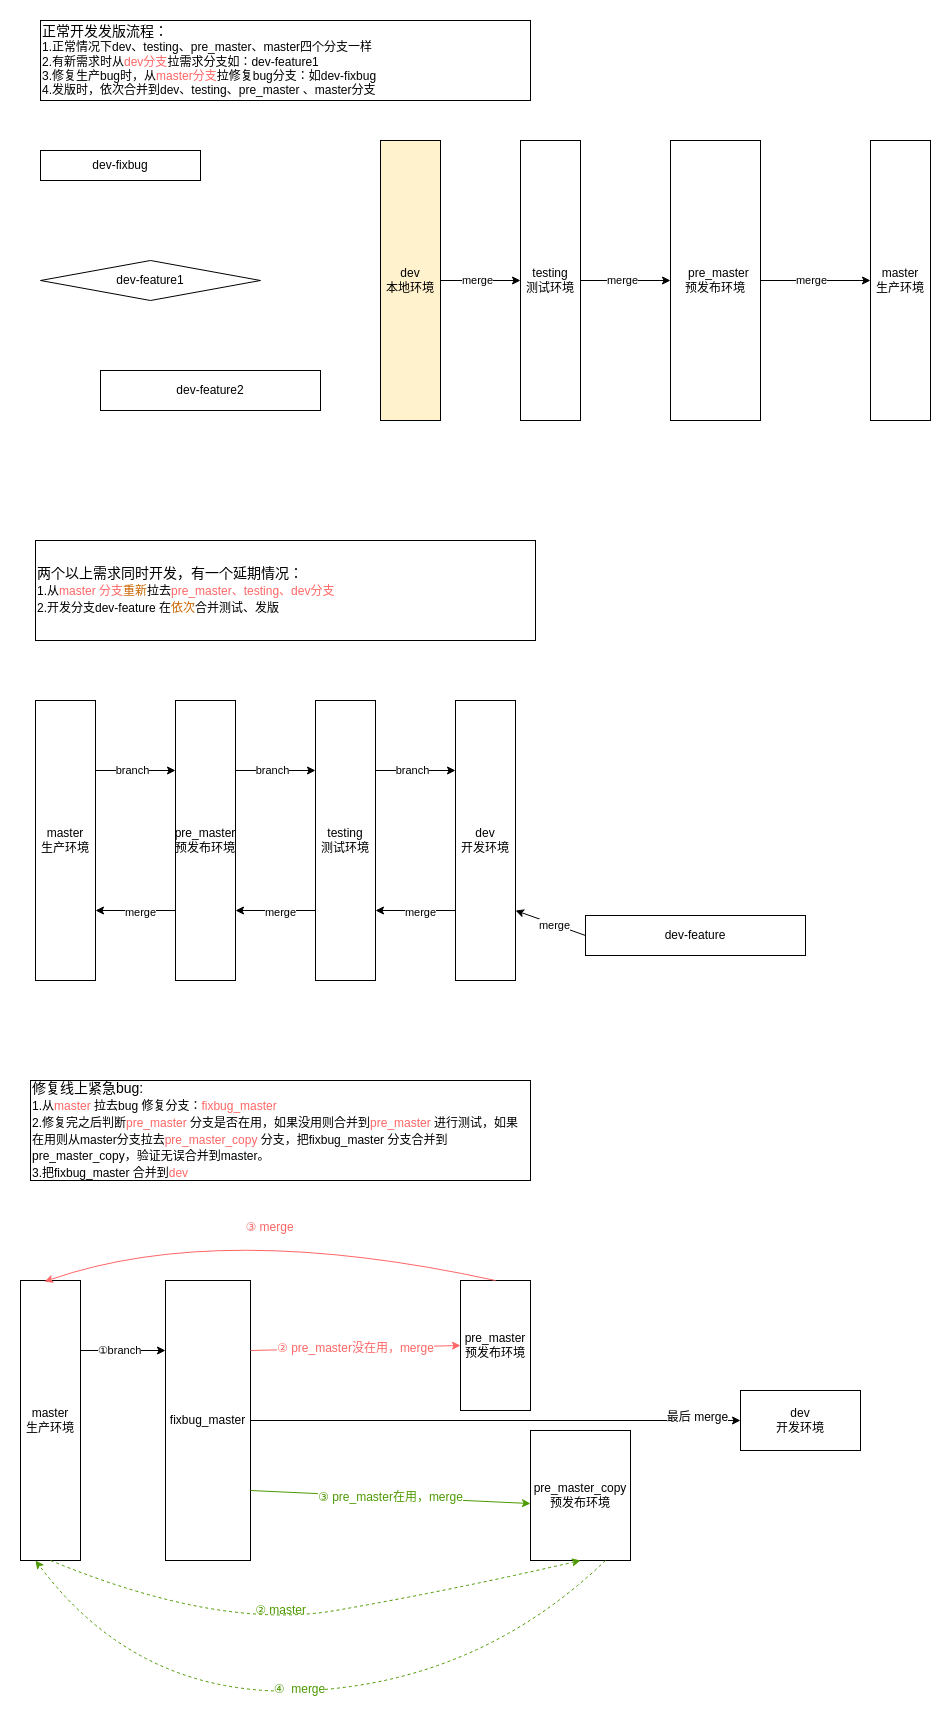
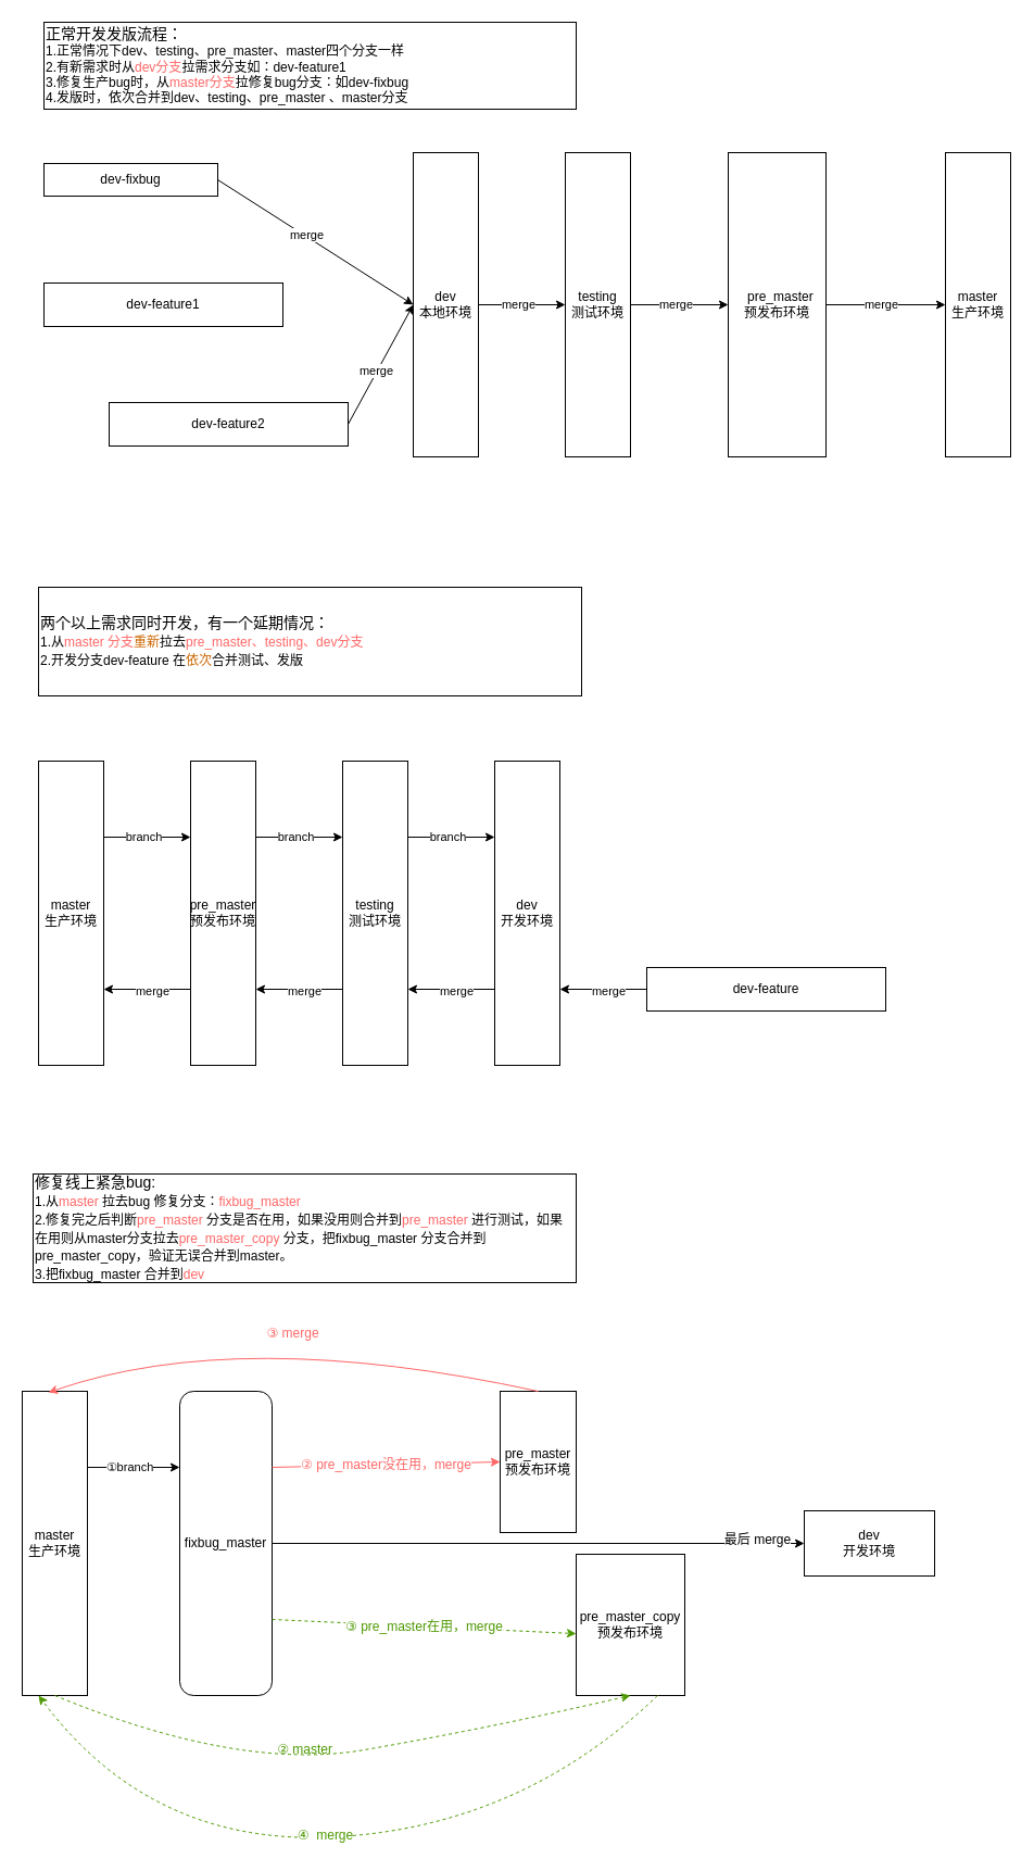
+ <mxCell id="12" value="" style="endArrow=classic;html=1;rounded=0;exitX=1;exitY=0.5;exitDx=0;exitDy=0;entryX=0;entryY=0.5;entryDx=0;entryDy=0;" edge="1" parent="1" source="14" target="5"><mxGeometry width="50" height="50" relative="1" as="geometry"><mxPoint x="360" y="490" as="sourcePoint" /><mxPoint x="440" y="490" as="targetPoint" /></mxGeometry></mxCell>
+ <mxCell id="13" value="merge" style="edgeLabel;html=1;align=center;verticalAlign=middle;resizable=0;points=[];" vertex="1" connectable="0" parent="12"><mxGeometry x="-0.1" y="1" relative="1" as="geometry"><mxPoint as="offset" /></mxGeometry></mxCell>
- <mxCell id="15" value="dev-feature1" style="rhombus;whiteSpace=wrap;html=1;" vertex="1" parent="1"><mxGeometry x="40" y="260" width="220" height="40" as="geometry" /></mxCell>
+ <mxCell id="15" value="dev-feature1" style="rounded=0;whiteSpace=wrap;html=1;" vertex="1" parent="1"><mxGeometry x="40" y="260" width="220" height="40" as="geometry" /></mxCell>
- <mxCell id="5" value="dev&lt;br&gt;本地环境" style="rounded=0;whiteSpace=wrap;html=1;fillColor=#fff2cc;" vertex="1" parent="1"><mxGeometry x="380" y="140" width="60" height="280" as="geometry" /></mxCell>
+ <mxCell id="5" value="dev&lt;br&gt;本地环境" style="rounded=0;whiteSpace=wrap;html=1;" vertex="1" parent="1"><mxGeometry x="380" y="140" width="60" height="280" as="geometry" /></mxCell>
+ <mxCell id="17" value="" style="endArrow=classic;html=1;rounded=0;exitX=1;exitY=0.5;exitDx=0;exitDy=0;entryX=0;entryY=0.5;entryDx=0;entryDy=0;" edge="1" parent="1" source="16" target="5"><mxGeometry width="50" height="50" relative="1" as="geometry"><mxPoint x="640" y="510" as="sourcePoint" /><mxPoint x="720" y="510" as="targetPoint" /></mxGeometry></mxCell>
+ <mxCell id="18" value="merge" style="edgeLabel;html=1;align=center;verticalAlign=middle;resizable=0;points=[];" vertex="1" connectable="0" parent="17"><mxGeometry x="-0.1" y="1" relative="1" as="geometry"><mxPoint as="offset" /></mxGeometry></mxCell>
- <mxCell id="33" value="dev-feature" style="rounded=0;whiteSpace=wrap;html=1;" vertex="1" parent="1"><mxGeometry x="585" y="915" width="220" height="40" as="geometry" /></mxCell>
+ <mxCell id="33" value="dev-feature" style="rounded=0;whiteSpace=wrap;html=1;" vertex="1" parent="1"><mxGeometry x="595" y="890" width="220" height="40" as="geometry" /></mxCell>
- <mxCell id="44" value="fixbug_master" style="rounded=0;whiteSpace=wrap;html=1;" vertex="1" parent="1"><mxGeometry x="165" y="1280" width="85" height="280" as="geometry" /></mxCell>
+ <mxCell id="44" value="fixbug_master" style="whiteSpace=wrap;html=1;rounded=1;" vertex="1" parent="1"><mxGeometry x="165" y="1280" width="85" height="280" as="geometry" /></mxCell>
- <mxCell id="50" value="&lt;font color=&quot;#4d9900&quot;&gt;③ pre_master在用，merge&lt;/font&gt;" style="endArrow=classic;html=1;rounded=0;fontSize=12;fontColor=#FF6666;strokeColor=#4D9900;exitX=1;exitY=0.75;exitDx=0;exitDy=0;entryX=0;entryY=0.562;entryDx=0;entryDy=0;entryPerimeter=0;" edge="1" parent="1" source="44" target="51"><mxGeometry width="50" height="50" relative="1" as="geometry"><mxPoint x="300" y="1520" as="sourcePoint" /><mxPoint x="460" y="1490" as="targetPoint" /></mxGeometry></mxCell>
+ <mxCell id="50" value="&lt;font color=&quot;#4d9900&quot;&gt;③ pre_master在用，merge&lt;/font&gt;" style="endArrow=classic;html=1;rounded=0;fontSize=12;fontColor=#FF6666;strokeColor=#4D9900;exitX=1;exitY=0.75;exitDx=0;exitDy=0;entryX=0;entryY=0.562;entryDx=0;entryDy=0;entryPerimeter=0;dashed=1;" edge="1" parent="1" source="44" target="51"><mxGeometry width="50" height="50" relative="1" as="geometry"><mxPoint x="300" y="1520" as="sourcePoint" /><mxPoint x="460" y="1490" as="targetPoint" /></mxGeometry></mxCell>
